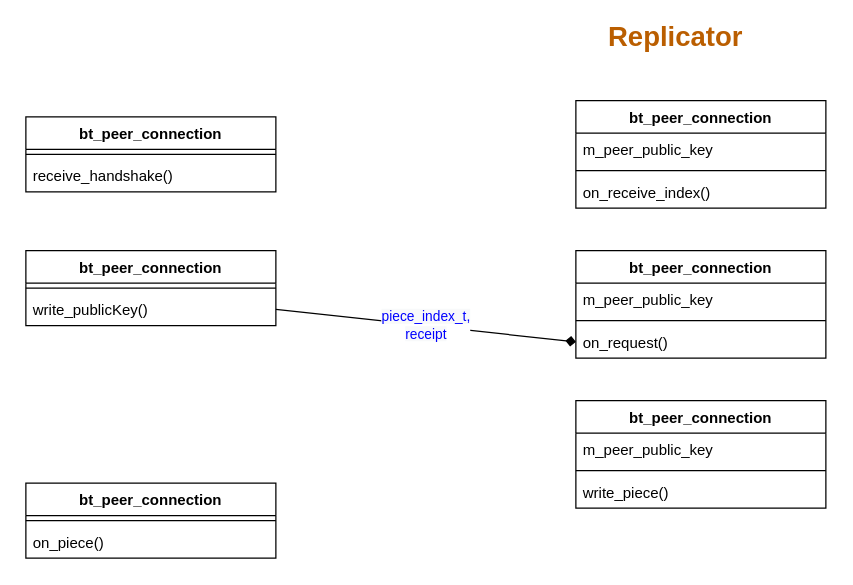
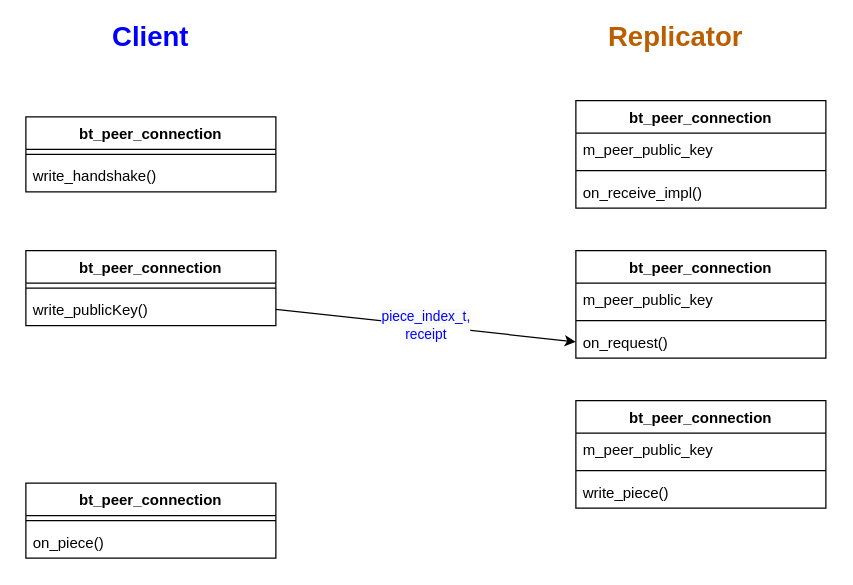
+ <mxCell id="9" value="&lt;b style=&quot;font-size: 22px;&quot;&gt;Client&lt;/b&gt;" style="text;html=1;strokeColor=none;fillColor=none;align=center;verticalAlign=middle;whiteSpace=wrap;rounded=0;fontSize=22;fontColor=#0000FF;" vertex="1" parent="1"><mxGeometry x="100" y="20" width="40" height="20" as="geometry" /></mxCell>
- <mxCell id="4" value="receive_handshake()" style="text;strokeColor=none;fillColor=none;align=left;verticalAlign=top;spacingLeft=4;spacingRight=4;overflow=hidden;rotatable=0;points=[[0,0.5],[1,0.5]];portConstraint=eastwest;" vertex="1" parent="2"><mxGeometry y="34" width="200" height="26" as="geometry" /></mxCell>
+ <mxCell id="4" value="write_handshake()" style="text;strokeColor=none;fillColor=none;align=left;verticalAlign=top;spacingLeft=4;spacingRight=4;overflow=hidden;rotatable=0;points=[[0,0.5],[1,0.5]];portConstraint=eastwest;" vertex="1" parent="2"><mxGeometry y="34" width="200" height="26" as="geometry" /></mxCell>
- <mxCell id="8" value="on_receive_index()" style="text;strokeColor=none;fillColor=none;align=left;verticalAlign=top;spacingLeft=4;spacingRight=4;overflow=hidden;rotatable=0;points=[[0,0.5],[1,0.5]];portConstraint=eastwest;" vertex="1" parent="5"><mxGeometry y="60" width="200" height="26" as="geometry" /></mxCell>
+ <mxCell id="8" value="on_receive_impl()" style="text;strokeColor=none;fillColor=none;align=left;verticalAlign=top;spacingLeft=4;spacingRight=4;overflow=hidden;rotatable=0;points=[[0,0.5],[1,0.5]];portConstraint=eastwest;" vertex="1" parent="5"><mxGeometry y="60" width="200" height="26" as="geometry" /></mxCell>
- <mxCell id="25" value="&lt;span style=&quot;color: rgb(0 , 0 , 255) ; font-family: &amp;#34;helvetica&amp;#34; ; font-size: 11px ; font-style: normal ; font-weight: 400 ; letter-spacing: normal ; text-align: left ; text-indent: 0px ; text-transform: none ; word-spacing: 0px ; background-color: rgb(248 , 249 , 250) ; display: inline ; float: none&quot;&gt;piece_index_t,&lt;br&gt;receipt&lt;/span&gt;" style="endArrow=diamond;html=1;fontSize=11;exitX=1;exitY=0.5;exitDx=0;exitDy=0;entryX=0;entryY=0.5;entryDx=0;entryDy=0;fontColor=#0000FF;verticalAlign=middle;" edge="1" parent="1" source="20" target="24"><mxGeometry width="50" height="50" relative="1" as="geometry"><mxPoint x="240" y="283" as="sourcePoint" /><mxPoint x="450" y="299" as="targetPoint" /><mxPoint as="offset" /></mxGeometry></mxCell>
+ <mxCell id="25" value="&lt;span style=&quot;color: rgb(0 , 0 , 255) ; font-family: &amp;#34;helvetica&amp;#34; ; font-size: 11px ; font-style: normal ; font-weight: 400 ; letter-spacing: normal ; text-align: left ; text-indent: 0px ; text-transform: none ; word-spacing: 0px ; background-color: rgb(248 , 249 , 250) ; display: inline ; float: none&quot;&gt;piece_index_t,&lt;br&gt;receipt&lt;/span&gt;" style="endArrow=classic;html=1;fontSize=11;exitX=1;exitY=0.5;exitDx=0;exitDy=0;entryX=0;entryY=0.5;entryDx=0;entryDy=0;fontColor=#0000FF;verticalAlign=middle;" edge="1" parent="1" source="20" target="24"><mxGeometry width="50" height="50" relative="1" as="geometry"><mxPoint x="240" y="283" as="sourcePoint" /><mxPoint x="450" y="299" as="targetPoint" /><mxPoint as="offset" /></mxGeometry></mxCell>
